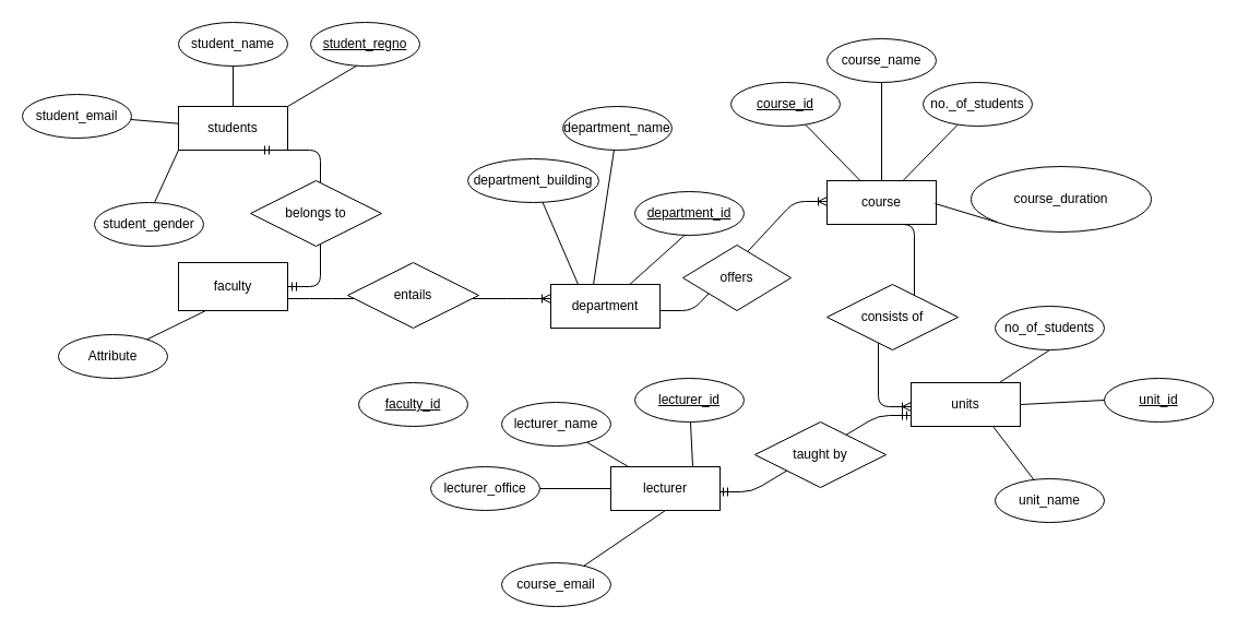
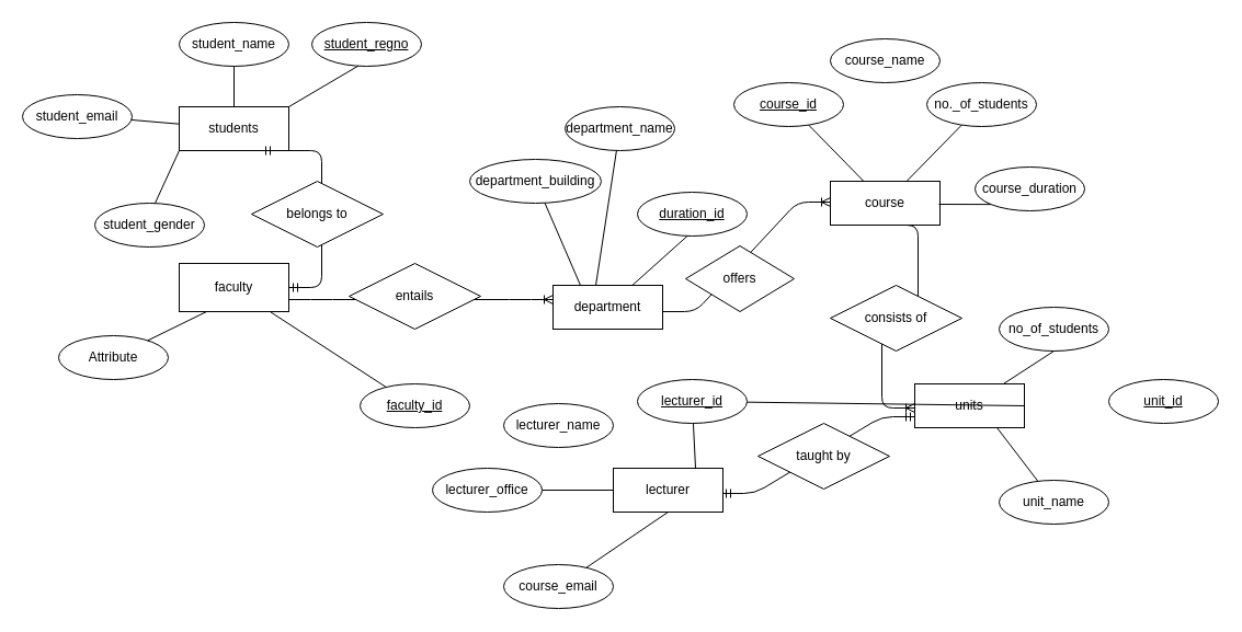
- <mxCell id="36" value="" style="endArrow=none;html=1;rounded=0;" edge="1" parent="1" source="29" target="30"><mxGeometry relative="1" as="geometry"><mxPoint x="581" y="218" as="sourcePoint" /><mxPoint x="741" y="218" as="targetPoint" /></mxGeometry></mxCell>
- <mxCell id="34" value="course_duration" style="ellipse;whiteSpace=wrap;html=1;align=center;" vertex="1" parent="1"><mxGeometry x="889" y="152" width="165" height="60" as="geometry" /></mxCell>
+ <mxCell id="34" value="course_duration" style="ellipse;whiteSpace=wrap;html=1;align=center;" vertex="1" parent="1"><mxGeometry x="889" y="152" width="100" height="40" as="geometry" /></mxCell>
- <mxCell id="27" value="department_id" style="ellipse;whiteSpace=wrap;html=1;align=center;fontStyle=4;" vertex="1" parent="1"><mxGeometry x="581" y="175" width="100" height="40" as="geometry" /></mxCell>
+ <mxCell id="27" value="duration_id" style="ellipse;whiteSpace=wrap;html=1;align=center;fontStyle=4;" vertex="1" parent="1"><mxGeometry x="581" y="175" width="100" height="40" as="geometry" /></mxCell>
+ <mxCell id="17" value="" style="endArrow=none;html=1;rounded=0;exitX=0.833;exitY=1.008;exitDx=0;exitDy=0;exitPerimeter=0;" edge="1" parent="1" source="12" target="16"><mxGeometry relative="1" as="geometry"><mxPoint x="218" y="295" as="sourcePoint" /><mxPoint x="378" y="295" as="targetPoint" /></mxGeometry></mxCell>
- <mxCell id="46" value="" style="endArrow=none;html=1;rounded=0;entryX=0;entryY=0.5;entryDx=0;entryDy=0;exitX=1;exitY=0.5;exitDx=0;exitDy=0;" edge="1" parent="1" source="41" target="43"><mxGeometry relative="1" as="geometry"><mxPoint x="625" y="394" as="sourcePoint" /><mxPoint x="785" y="394" as="targetPoint" /></mxGeometry></mxCell>
+ <mxCell id="46" value="" style="endArrow=none;html=1;rounded=0;exitX=1;exitY=0.5;exitDx=0;exitDy=0;" edge="1" parent="1" source="41" target="50"><mxGeometry relative="1" as="geometry"><mxPoint x="625" y="394" as="sourcePoint" /><mxPoint x="785" y="394" as="targetPoint" /></mxGeometry></mxCell>
- <mxCell id="55" value="" style="endArrow=none;html=1;rounded=0;" edge="1" parent="1" source="51" target="49"><mxGeometry relative="1" as="geometry"><mxPoint x="625" y="394" as="sourcePoint" /><mxPoint x="785" y="394" as="targetPoint" /></mxGeometry></mxCell>
